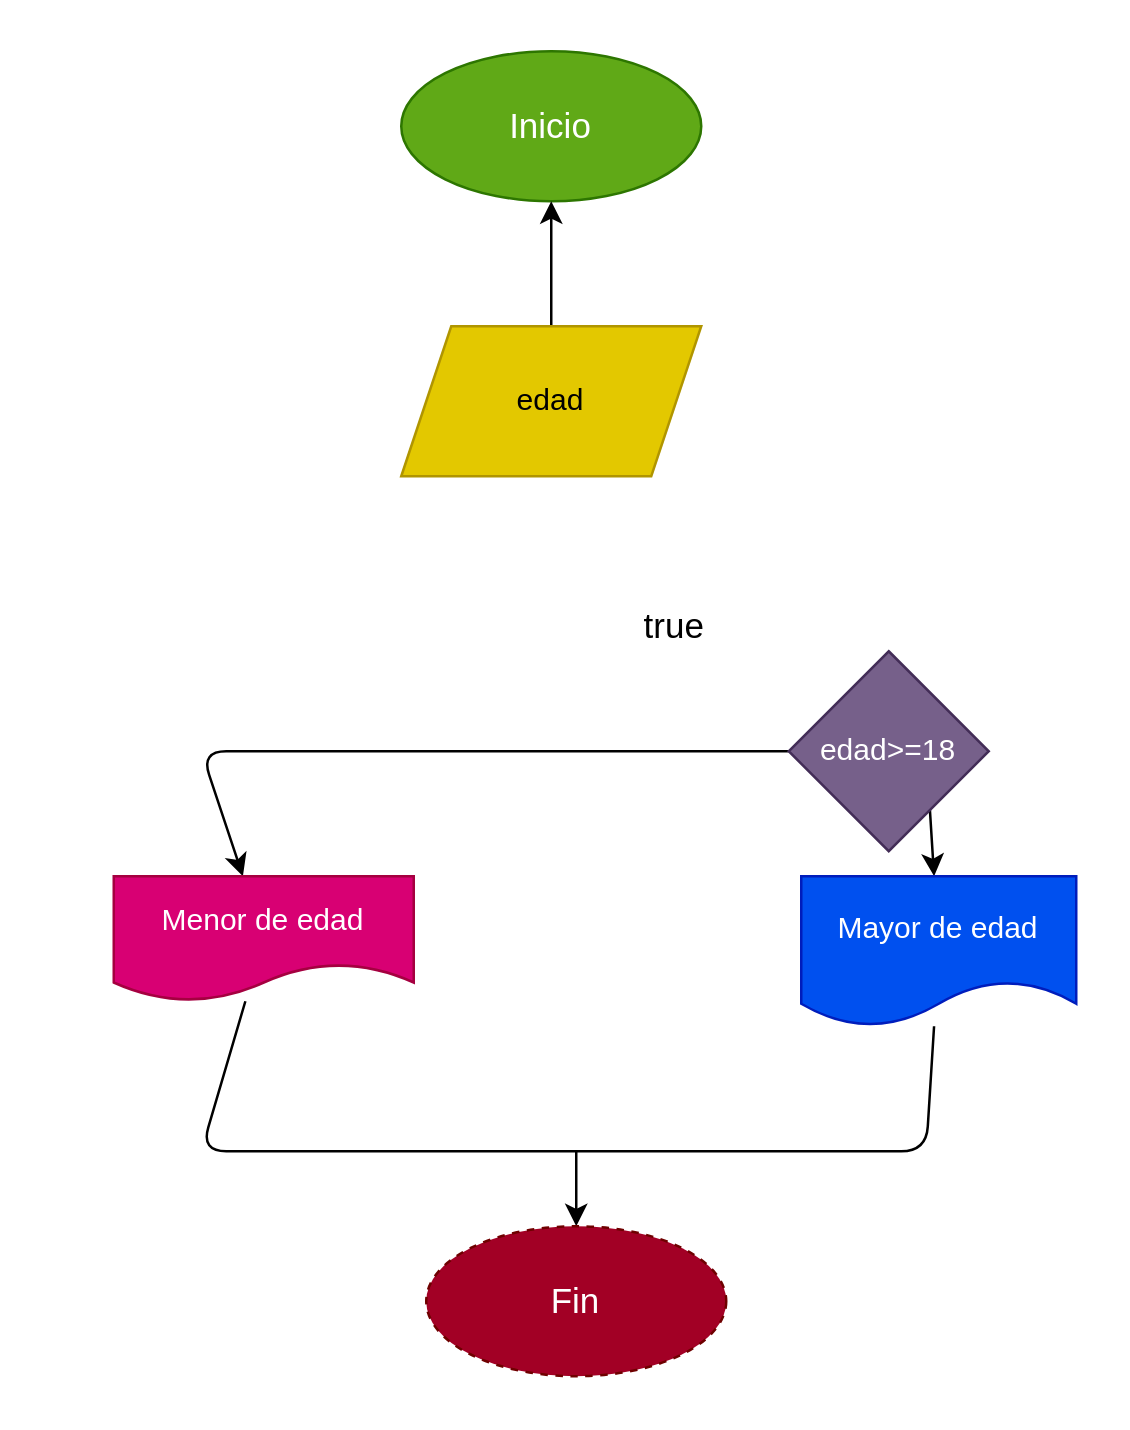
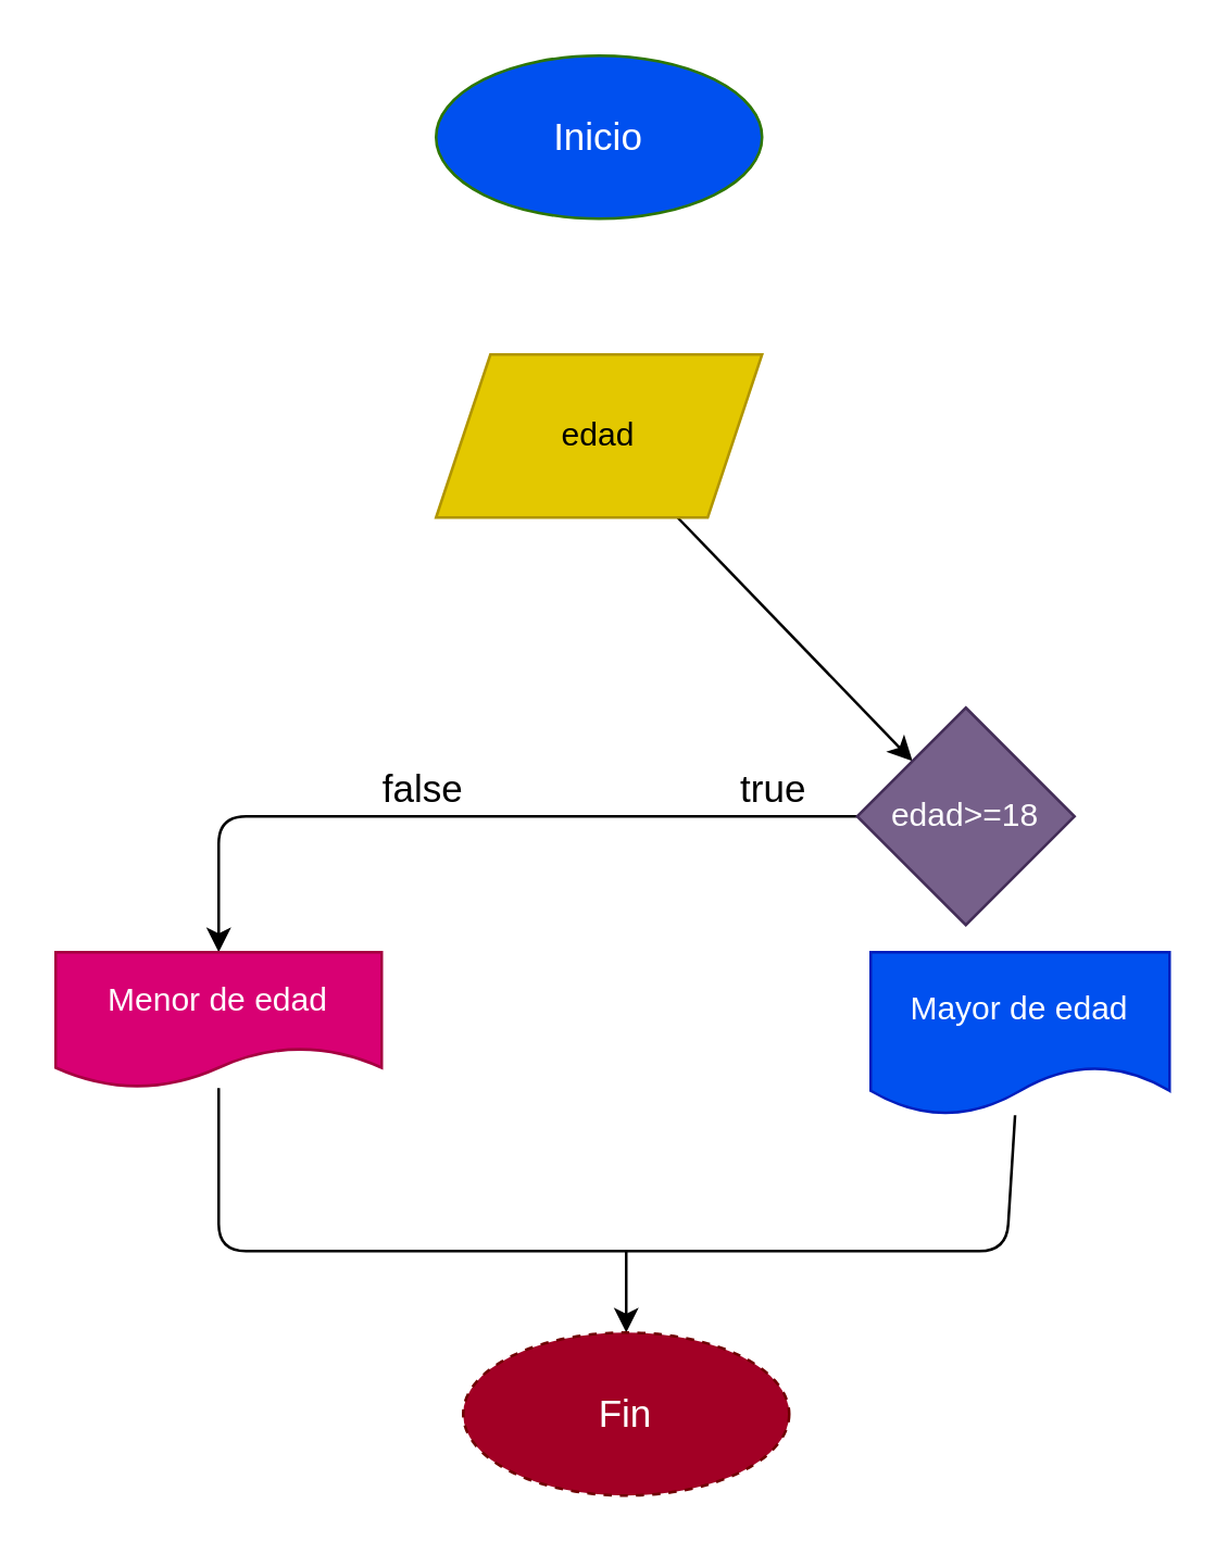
- <mxCell id="2" value="Inicio" style="ellipse;whiteSpace=wrap;html=1;fontSize=14;fillColor=#60a917;fontColor=#ffffff;strokeColor=#2D7600;" vertex="1" parent="1"><mxGeometry x="160" y="20" width="120" height="60" as="geometry" /></mxCell>
+ <mxCell id="2" value="Inicio" style="ellipse;whiteSpace=wrap;html=1;fontSize=14;fillColor=#0050ef;fontColor=#ffffff;strokeColor=#2D7600;" vertex="1" parent="1"><mxGeometry x="160" y="20" width="120" height="60" as="geometry" /></mxCell>
- <mxCell id="3" value="" style="edgeStyle=none;html=1;" edge="1" parent="1" source="4" target="2"><mxGeometry relative="1" as="geometry" /></mxCell>
+ <mxCell id="3" value="" style="edgeStyle=none;html=1;" edge="1" parent="1" source="4" target="7"><mxGeometry relative="1" as="geometry" /></mxCell>
- <mxCell id="13" value="true" style="text;html=1;align=center;verticalAlign=middle;resizable=0;points=[];autosize=1;strokeColor=none;fillColor=none;fontSize=14;" vertex="1" parent="1"><mxGeometry x="249" y="240" width="40" height="20" as="geometry" /></mxCell>
+ <mxCell id="13" value="true" style="text;html=1;align=center;verticalAlign=middle;resizable=0;points=[];autosize=1;strokeColor=none;fillColor=none;fontSize=14;" vertex="1" parent="1"><mxGeometry x="264" y="280" width="40" height="20" as="geometry" /></mxCell>
+ <mxCell id="14" value="false" style="text;html=1;align=center;verticalAlign=middle;resizable=0;points=[];autosize=1;strokeColor=none;fillColor=none;fontSize=14;" vertex="1" parent="1"><mxGeometry x="130" y="280" width="50" height="20" as="geometry" /></mxCell>
- <mxCell id="5" style="edgeStyle=none;html=1;fontSize=14;" edge="1" parent="1" source="7" target="8"><mxGeometry relative="1" as="geometry"><Array as="points"><mxPoint x="370" y="300" /></Array></mxGeometry></mxCell>
- <mxCell id="10" value="Menor de edad" style="shape=document;whiteSpace=wrap;html=1;boundedLbl=1;verticalAlign=middle;fillColor=#d80073;fontColor=#ffffff;strokeColor=#A50040;" vertex="1" parent="1"><mxGeometry x="45" y="350" width="120" height="50" as="geometry" /></mxCell>
+ <mxCell id="10" value="Menor de edad" style="shape=document;whiteSpace=wrap;html=1;boundedLbl=1;verticalAlign=middle;fillColor=#d80073;fontColor=#ffffff;strokeColor=#A50040;" vertex="1" parent="1"><mxGeometry x="20" y="350" width="120" height="50" as="geometry" /></mxCell>
